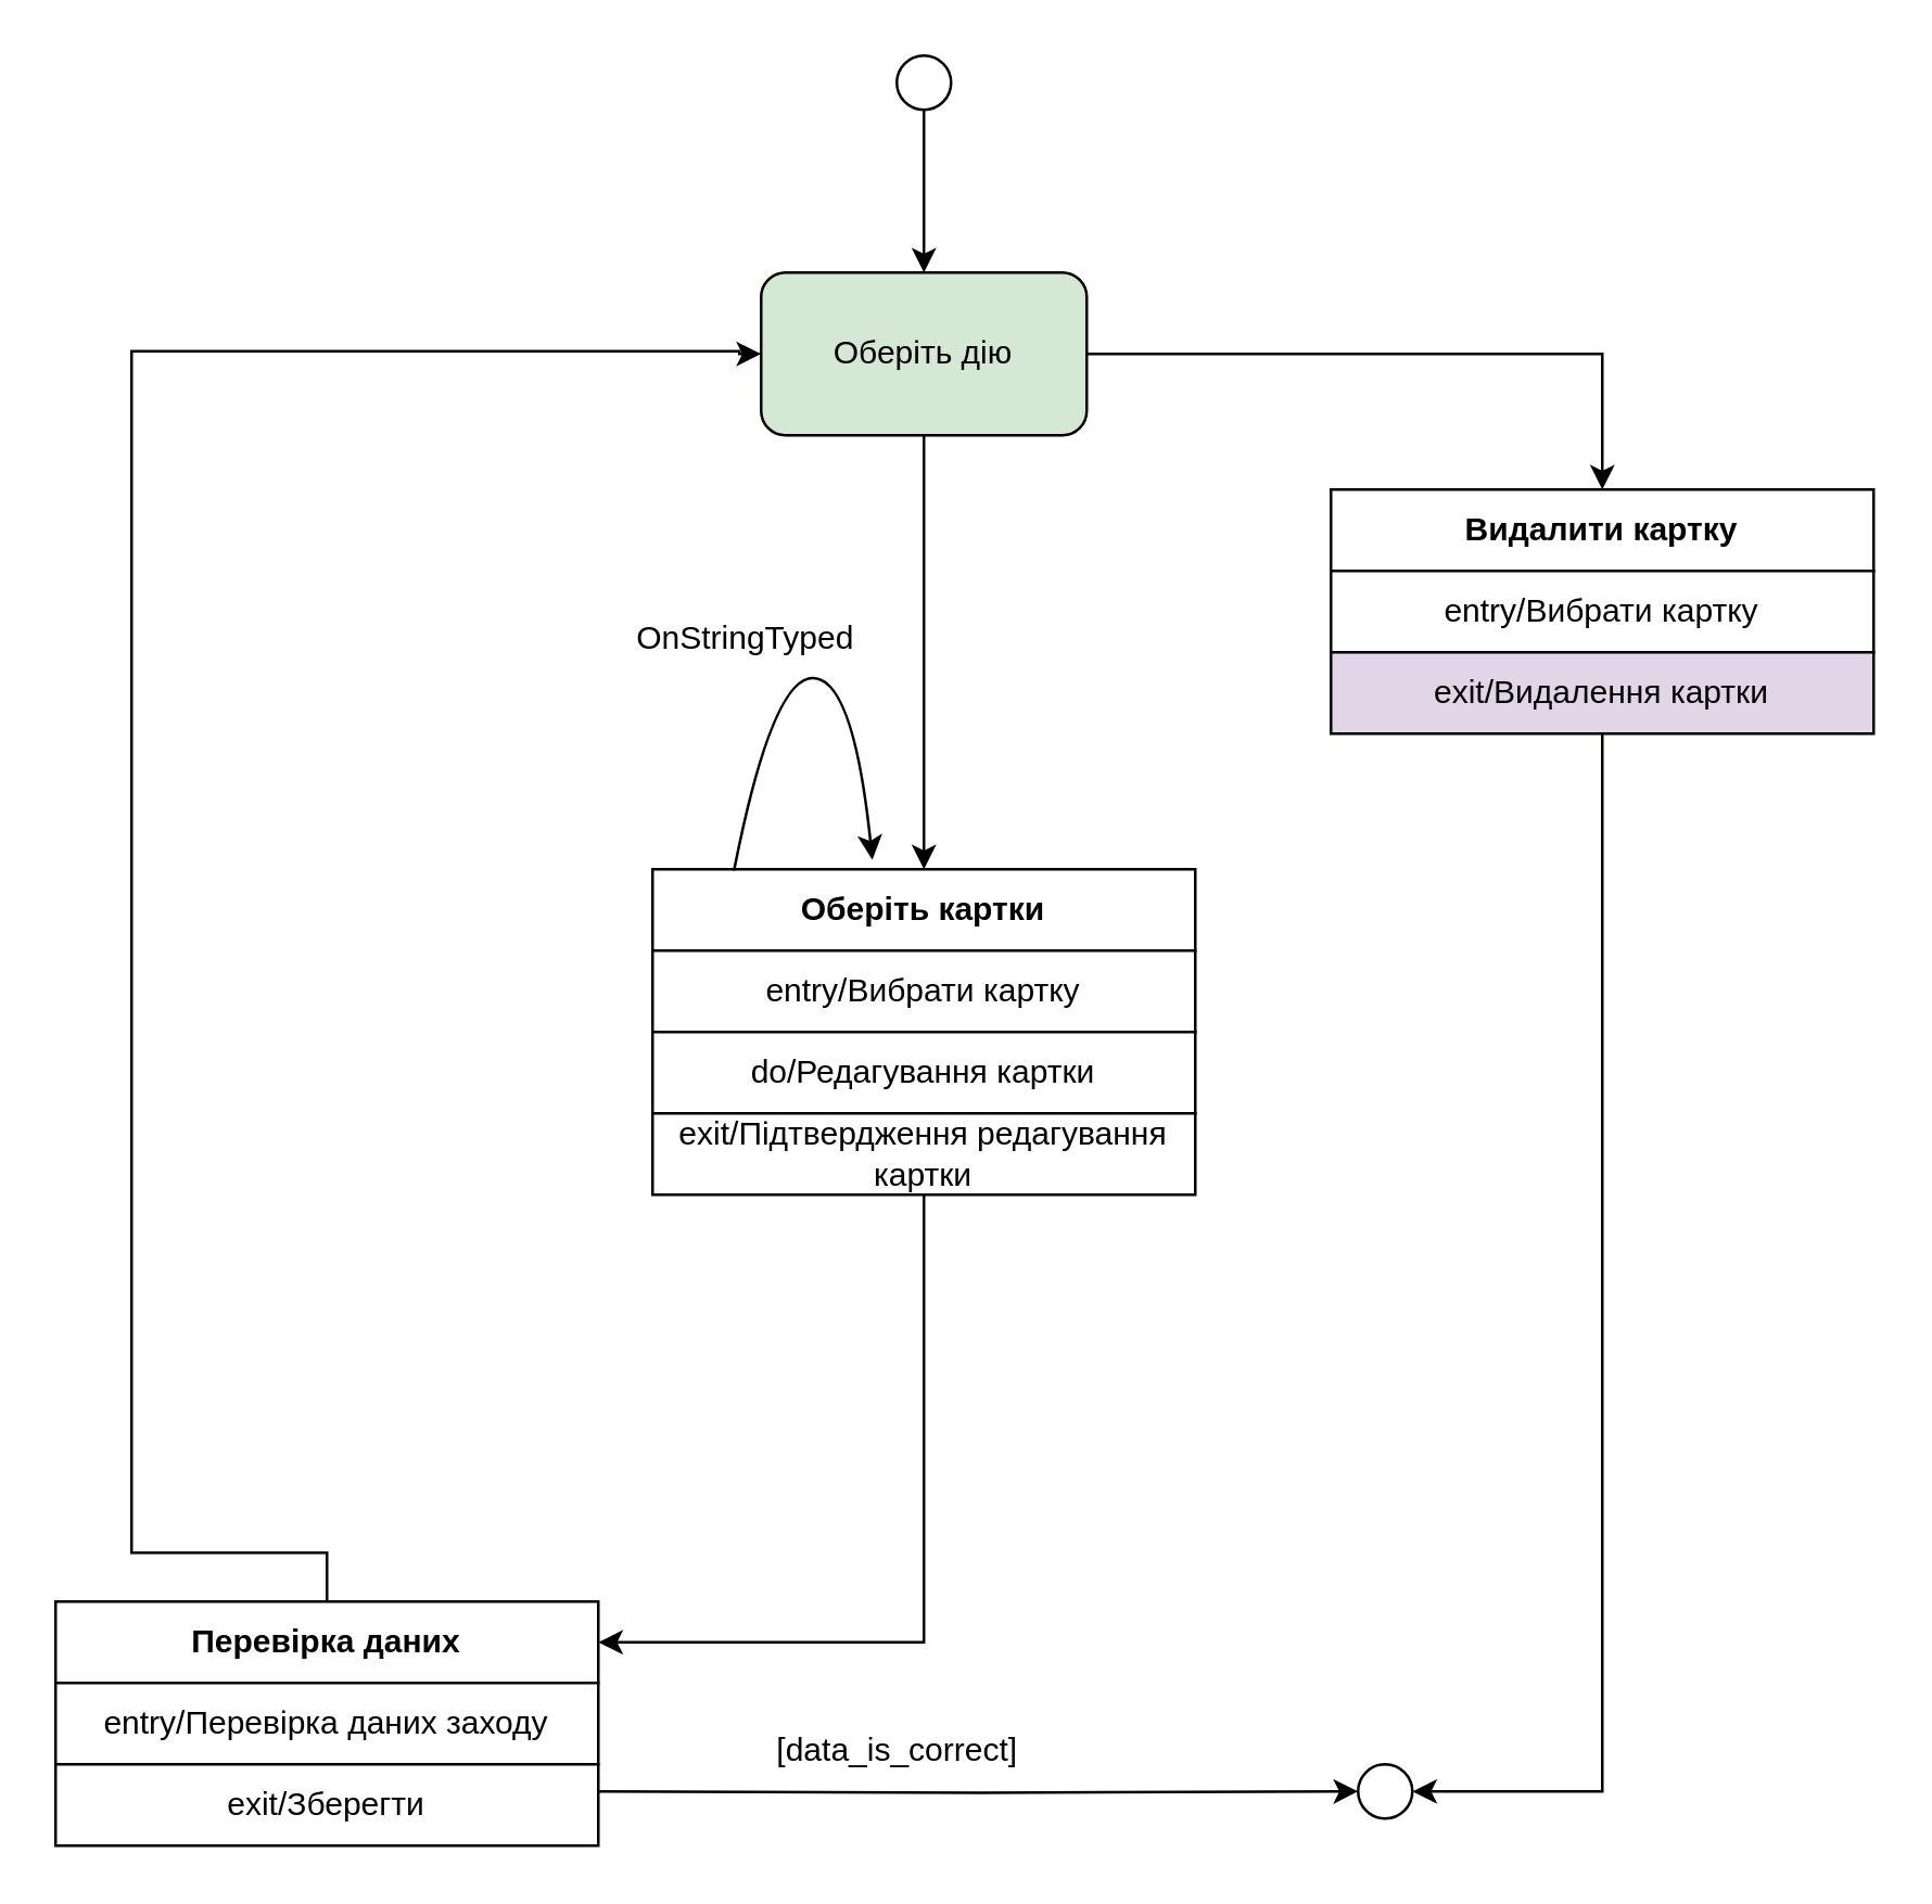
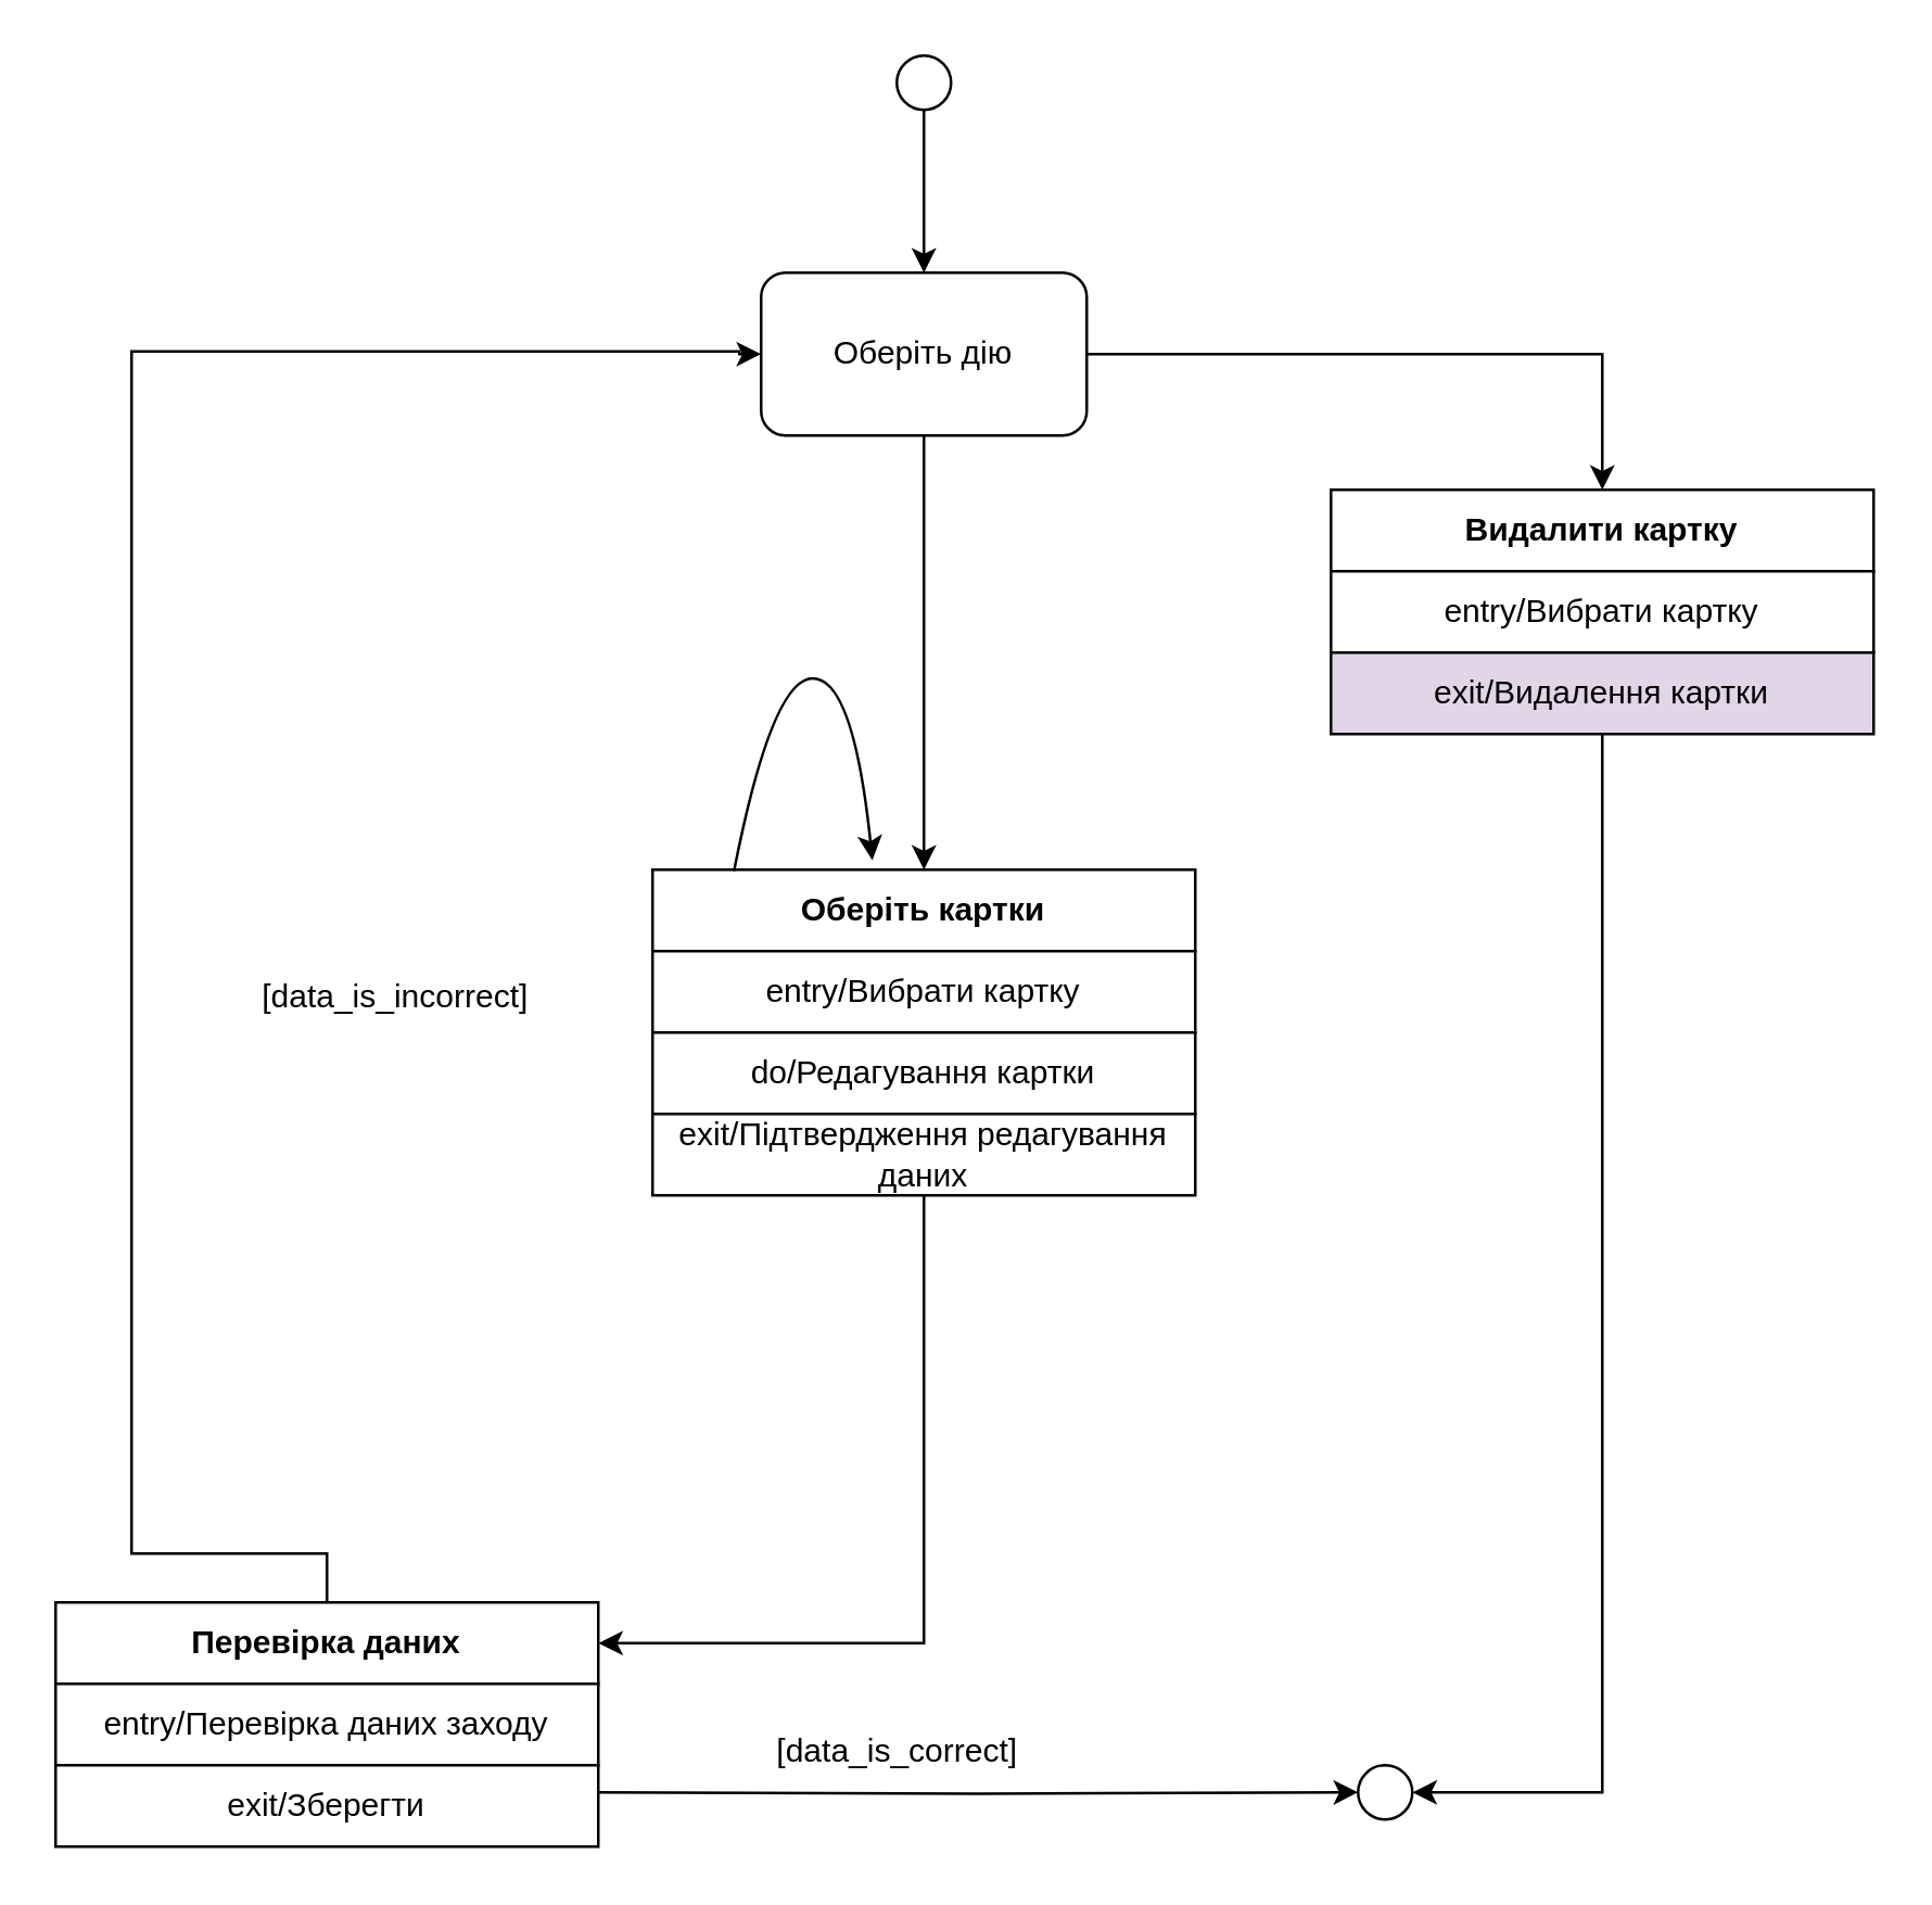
- <mxCell id="6" value="Оберіть дію" style="rounded=1;whiteSpace=wrap;html=1;fillColor=#d5e8d4;" parent="1" vertex="1"><mxGeometry x="280" y="100" width="120" height="60" as="geometry" /></mxCell>
+ <mxCell id="6" value="Оберіть дію" style="rounded=1;whiteSpace=wrap;html=1;" parent="1" vertex="1"><mxGeometry x="280" y="100" width="120" height="60" as="geometry" /></mxCell>
- <mxCell id="19" value="OnStringTyped" style="text;html=1;align=center;verticalAlign=middle;resizable=0;points=[];autosize=1;strokeColor=none;fillColor=none;" parent="1" vertex="1"><mxGeometry x="224" y="220" width="100" height="30" as="geometry" /></mxCell>
+ <mxCell id="25" value="[data_is_incorrect]" style="text;html=1;align=center;verticalAlign=middle;resizable=0;points=[];autosize=1;strokeColor=none;fillColor=none;" parent="1" vertex="1"><mxGeometry x="85" y="352" width="120" height="30" as="geometry" /></mxCell>
- <mxCell id="15" value="&lt;span style=&quot;text-wrap: nowrap;&quot;&gt;exit/&lt;/span&gt;&lt;span style=&quot;text-wrap: nowrap;&quot;&gt;Підтвердження&amp;nbsp;&lt;/span&gt;&lt;span style=&quot;text-wrap: nowrap; background-color: initial;&quot;&gt;редагування&lt;/span&gt;&lt;div&gt;&lt;span style=&quot;text-wrap: nowrap; background-color: initial;&quot;&gt;картки&lt;/span&gt;&lt;/div&gt;" style="rounded=0;whiteSpace=wrap;html=1;" parent="11" vertex="1"><mxGeometry y="90" width="200" height="30" as="geometry" /></mxCell>
+ <mxCell id="15" value="&lt;span style=&quot;text-wrap: nowrap;&quot;&gt;exit/&lt;/span&gt;&lt;span style=&quot;text-wrap: nowrap;&quot;&gt;Підтвердження&amp;nbsp;&lt;/span&gt;&lt;span style=&quot;text-wrap: nowrap; background-color: initial;&quot;&gt;редагування&lt;/span&gt;&lt;div&gt;&lt;span style=&quot;text-wrap: nowrap; background-color: initial;&quot;&gt;даних&lt;/span&gt;&lt;/div&gt;" style="rounded=0;whiteSpace=wrap;html=1;" parent="11" vertex="1"><mxGeometry y="90" width="200" height="30" as="geometry" /></mxCell>
